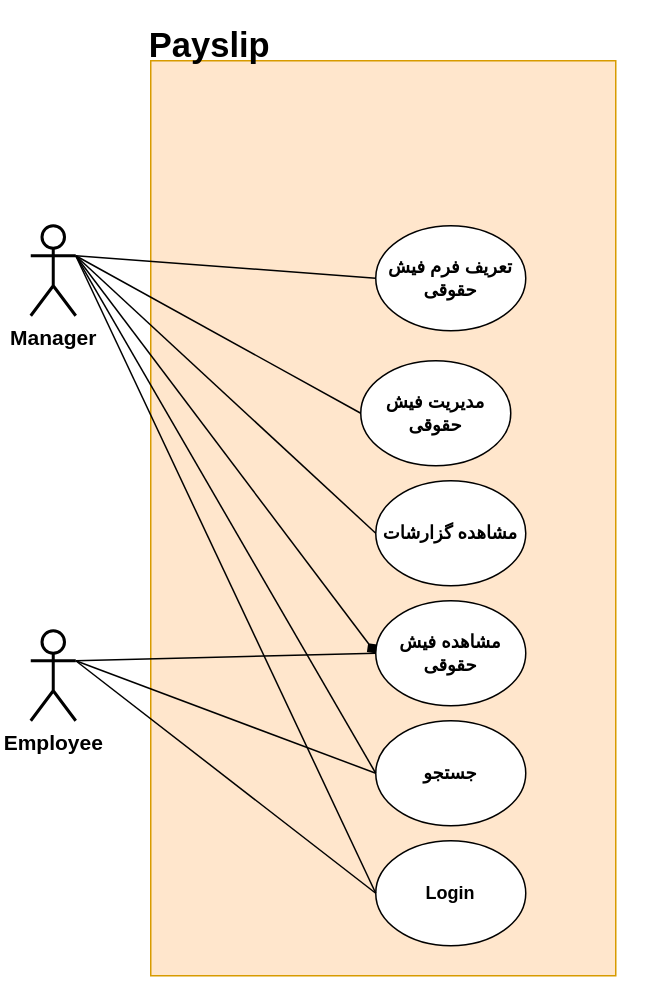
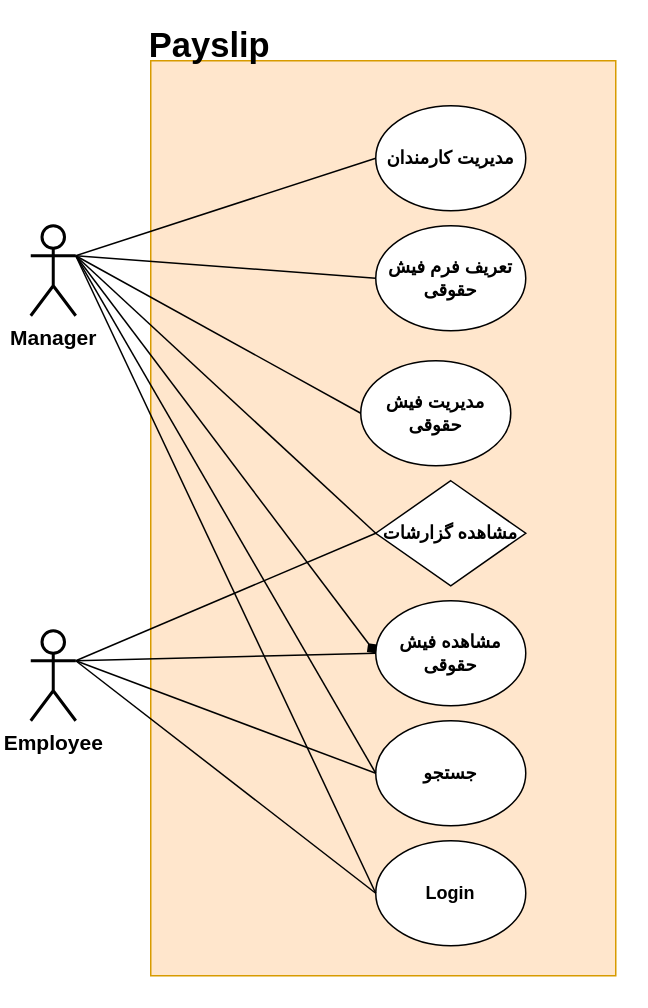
+ <mxCell id="11" value="&lt;b&gt;مدیریت کارمندان&lt;/b&gt;" style="ellipse;whiteSpace=wrap;html=1;strokeColor=#000000;strokeWidth=1;gradientColor=none;" parent="1" vertex="1"><mxGeometry x="250" y="70" width="100" height="70" as="geometry" /></mxCell>
+ <mxCell id="17" value="" style="endArrow=none;html=1;exitX=1;exitY=0.333;exitDx=0;exitDy=0;exitPerimeter=0;entryX=0;entryY=0.5;entryDx=0;entryDy=0;" parent="1" source="4" target="11" edge="1"><mxGeometry width="50" height="50" relative="1" as="geometry"><mxPoint x="50" y="120" as="sourcePoint" /><mxPoint x="100" y="70" as="targetPoint" /></mxGeometry></mxCell>
- <mxCell id="5" value="&lt;b&gt;مشاهده گزارشات&lt;/b&gt;" style="ellipse;whiteSpace=wrap;html=1;strokeColor=#000000;strokeWidth=1;gradientColor=none;" parent="1" vertex="1"><mxGeometry x="250" y="320" width="100" height="70" as="geometry" /></mxCell>
+ <mxCell id="5" value="&lt;b&gt;مشاهده گزارشات&lt;/b&gt;" style="rhombus;whiteSpace=wrap;html=1;strokeColor=#000000;strokeWidth=1;gradientColor=none;" parent="1" vertex="1"><mxGeometry x="250" y="320" width="100" height="70" as="geometry" /></mxCell>
+ <mxCell id="13" value="" style="endArrow=none;html=1;exitX=1;exitY=0.333;exitDx=0;exitDy=0;exitPerimeter=0;entryX=0;entryY=0.5;entryDx=0;entryDy=0;" parent="1" source="3" target="5" edge="1"><mxGeometry width="50" height="50" relative="1" as="geometry"><mxPoint x="70" y="370" as="sourcePoint" /><mxPoint x="120" y="320" as="targetPoint" /></mxGeometry></mxCell>
